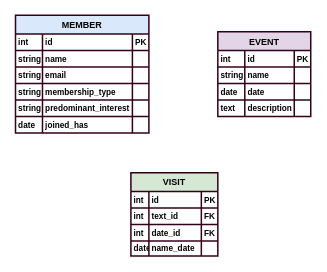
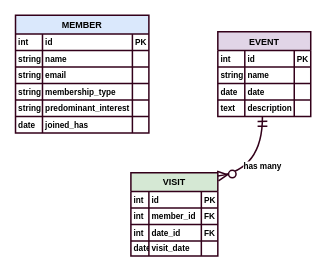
+ <mxCell id="61" value="has many" style="curved=1;startArrow=ERmandOne;startSize=10;;endArrow=ERzeroToMany;endSize=10;;exitX=0.48;exitY=1;entryX=0.99;entryY=0.05;rounded=0;fontStyle=1;strokeColor=#33001A;strokeWidth=2;" edge="1" parent="1" source="27" target="44"><mxGeometry relative="1" as="geometry"><Array as="points"><mxPoint x="350" y="226" /></Array></mxGeometry></mxCell>
- <mxCell id="51" value="text_id" style="shape=partialRectangle;connectable=0;fillColor=none;top=0;left=0;bottom=0;right=0;align=left;spacingLeft=2;overflow=hidden;fontSize=11;fontStyle=1;strokeColor=#33001A;strokeWidth=2;" vertex="1" parent="49"><mxGeometry x="24" width="70" height="22" as="geometry"><mxRectangle width="70" height="22" as="alternateBounds" /></mxGeometry></mxCell>
+ <mxCell id="51" value="member_id" style="shape=partialRectangle;connectable=0;fillColor=none;top=0;left=0;bottom=0;right=0;align=left;spacingLeft=2;overflow=hidden;fontSize=11;fontStyle=1;strokeColor=#33001A;strokeWidth=2;" vertex="1" parent="49"><mxGeometry x="24" width="70" height="22" as="geometry"><mxRectangle width="70" height="22" as="alternateBounds" /></mxGeometry></mxCell>
- <mxCell id="59" value="name_date" style="shape=partialRectangle;connectable=0;fillColor=none;top=0;left=0;bottom=0;right=0;align=left;spacingLeft=2;overflow=hidden;fontSize=11;fontStyle=1;strokeColor=#33001A;strokeWidth=2;" vertex="1" parent="57"><mxGeometry x="24" width="70" height="20" as="geometry"><mxRectangle width="70" height="20" as="alternateBounds" /></mxGeometry></mxCell>
+ <mxCell id="59" value="visit_date" style="shape=partialRectangle;connectable=0;fillColor=none;top=0;left=0;bottom=0;right=0;align=left;spacingLeft=2;overflow=hidden;fontSize=11;fontStyle=1;strokeColor=#33001A;strokeWidth=2;" vertex="1" parent="57"><mxGeometry x="24" width="70" height="20" as="geometry"><mxRectangle width="70" height="20" as="alternateBounds" /></mxGeometry></mxCell>
